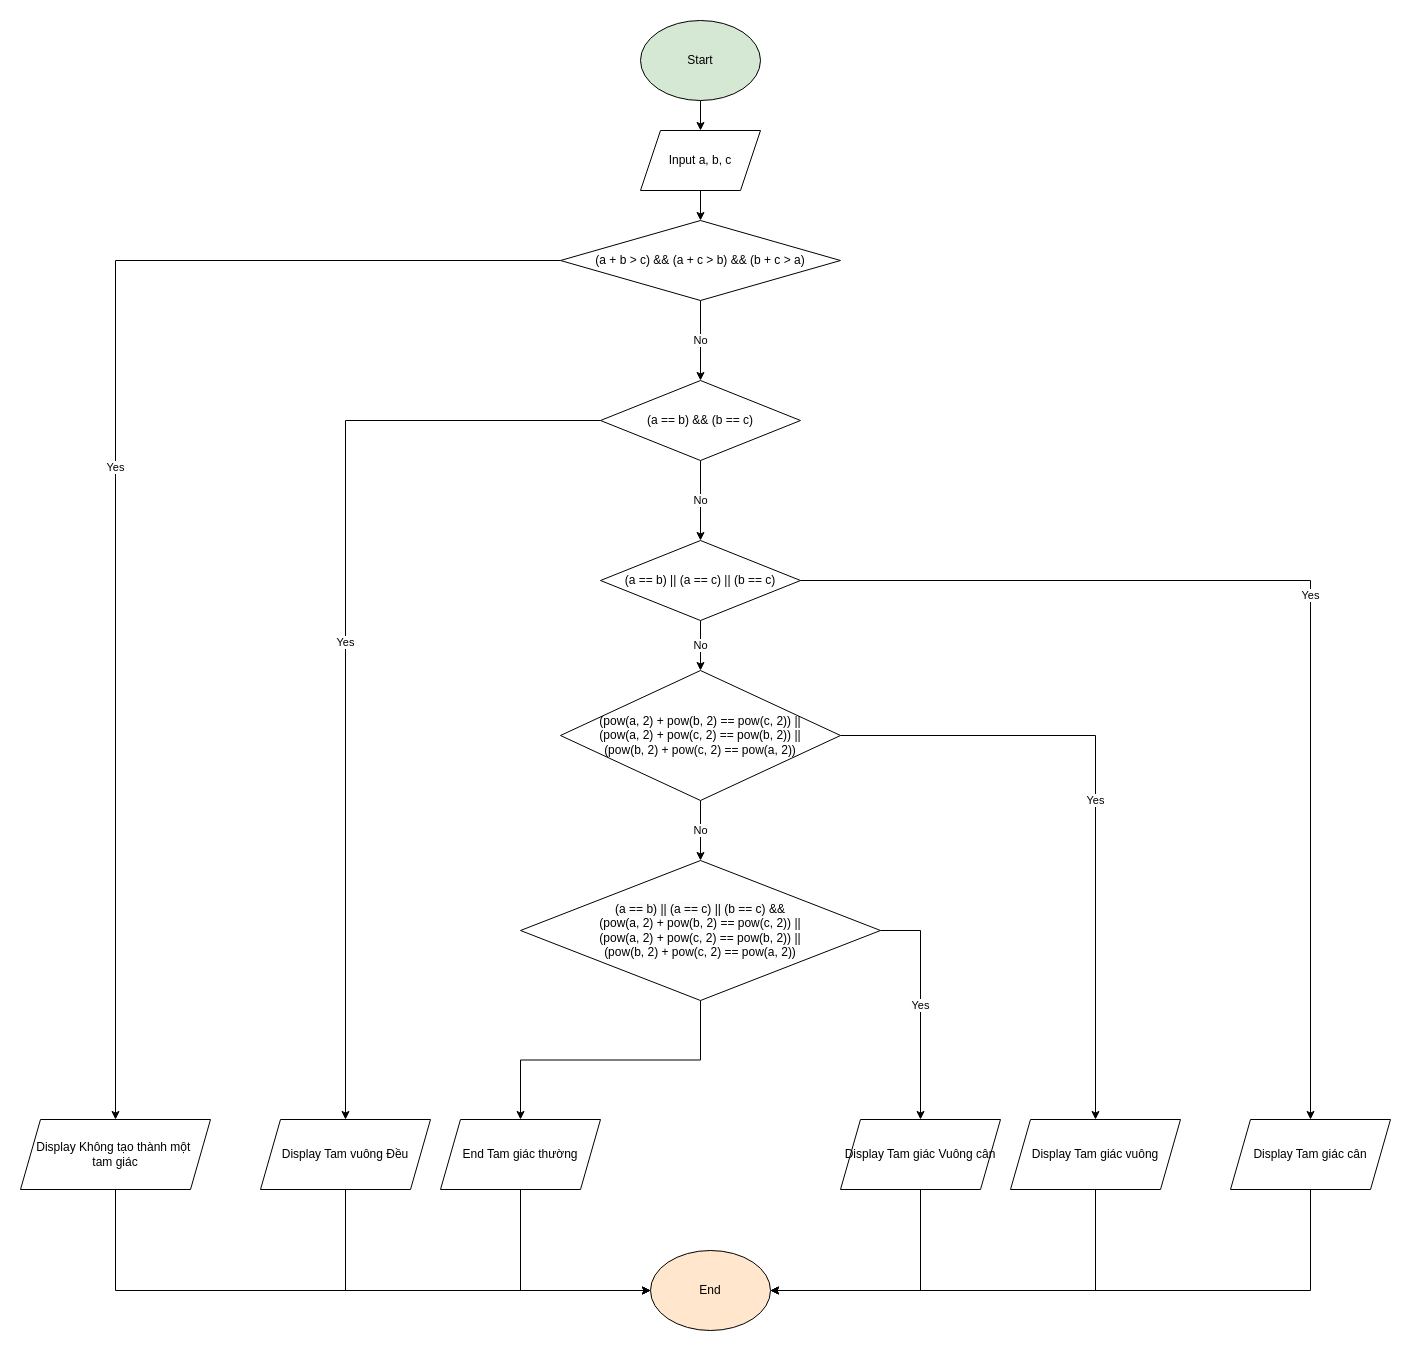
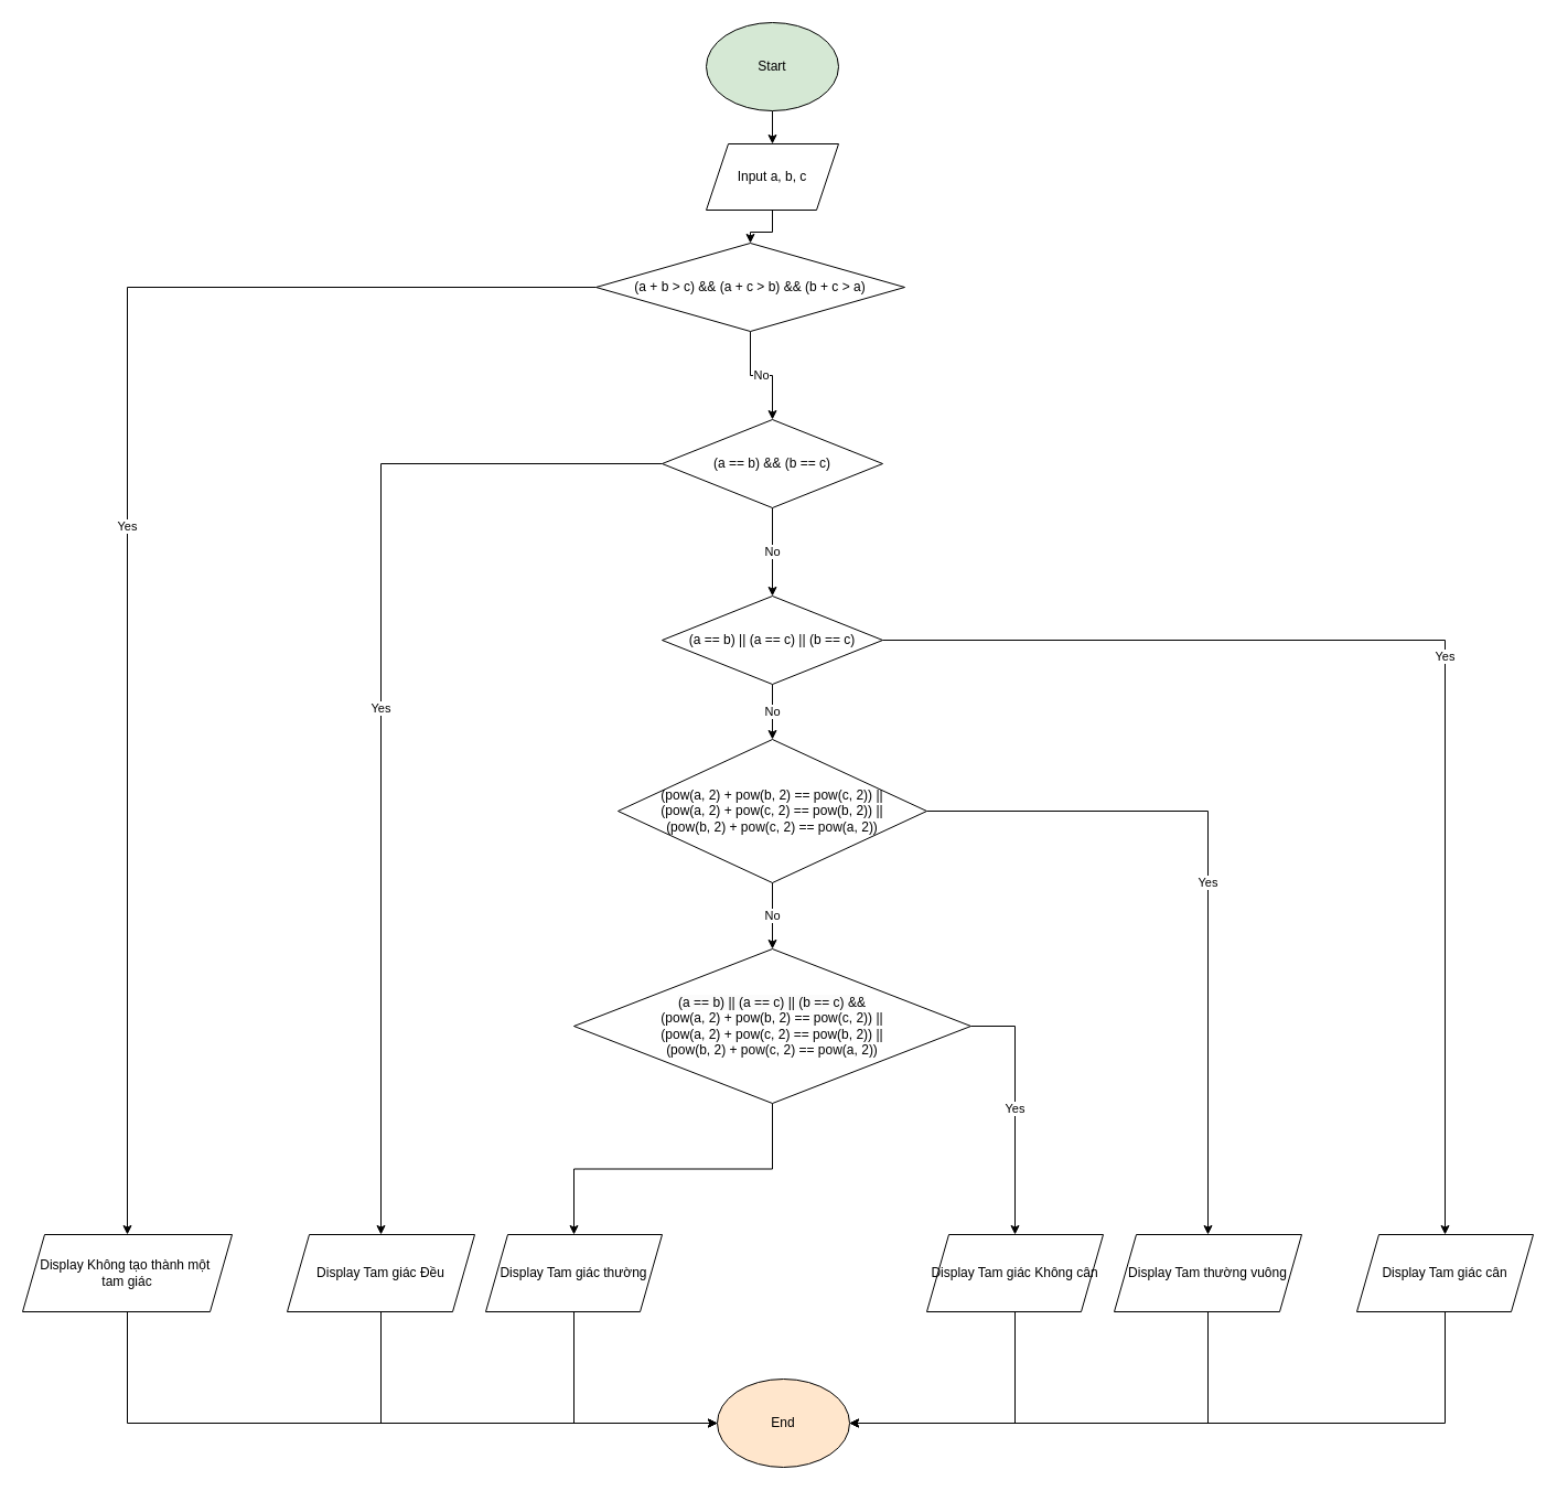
- <mxCell id="8" value="(a + b &gt; c) &amp;&amp; (a + c &gt; b) &amp;&amp; (b + c &gt; a)" style="rhombus;whiteSpace=wrap;html=1;" vertex="1" parent="1"><mxGeometry x="560" y="220" width="280" height="80" as="geometry" /></mxCell>
+ <mxCell id="8" value="(a + b &gt; c) &amp;&amp; (a + c &gt; b) &amp;&amp; (b + c &gt; a)" style="rhombus;whiteSpace=wrap;html=1;" vertex="1" parent="1"><mxGeometry x="540" y="220" width="280" height="80" as="geometry" /></mxCell>
- <mxCell id="16" value="Display Tam vuông Đều" style="shape=parallelogram;perimeter=parallelogramPerimeter;whiteSpace=wrap;html=1;fixedSize=1;" vertex="1" parent="1"><mxGeometry x="260" y="1119" width="170" height="70" as="geometry" /></mxCell>
+ <mxCell id="16" value="Display Tam giác Đều" style="shape=parallelogram;perimeter=parallelogramPerimeter;whiteSpace=wrap;html=1;fixedSize=1;" vertex="1" parent="1"><mxGeometry x="260" y="1119" width="170" height="70" as="geometry" /></mxCell>
- <mxCell id="29" value="End Tam giác thường" style="shape=parallelogram;perimeter=parallelogramPerimeter;whiteSpace=wrap;html=1;fixedSize=1;" vertex="1" parent="1"><mxGeometry x="440" y="1119" width="160" height="70" as="geometry" /></mxCell>
+ <mxCell id="29" value="Display Tam giác thường" style="shape=parallelogram;perimeter=parallelogramPerimeter;whiteSpace=wrap;html=1;fixedSize=1;" vertex="1" parent="1"><mxGeometry x="440" y="1119" width="160" height="70" as="geometry" /></mxCell>
- <mxCell id="24" value="Display Tam giác Vuông cân" style="shape=parallelogram;perimeter=parallelogramPerimeter;whiteSpace=wrap;html=1;fixedSize=1;" vertex="1" parent="1"><mxGeometry x="840" y="1119" width="160" height="70" as="geometry" /></mxCell>
+ <mxCell id="24" value="Display Tam giác Không cân" style="shape=parallelogram;perimeter=parallelogramPerimeter;whiteSpace=wrap;html=1;fixedSize=1;" vertex="1" parent="1"><mxGeometry x="840" y="1119" width="160" height="70" as="geometry" /></mxCell>
- <mxCell id="20" value="Display Tam giác vuông" style="shape=parallelogram;perimeter=parallelogramPerimeter;whiteSpace=wrap;html=1;fixedSize=1;" vertex="1" parent="1"><mxGeometry x="1010" y="1119" width="170" height="70" as="geometry" /></mxCell>
+ <mxCell id="20" value="Display Tam thường vuông" style="shape=parallelogram;perimeter=parallelogramPerimeter;whiteSpace=wrap;html=1;fixedSize=1;" vertex="1" parent="1"><mxGeometry x="1010" y="1119" width="170" height="70" as="geometry" /></mxCell>
